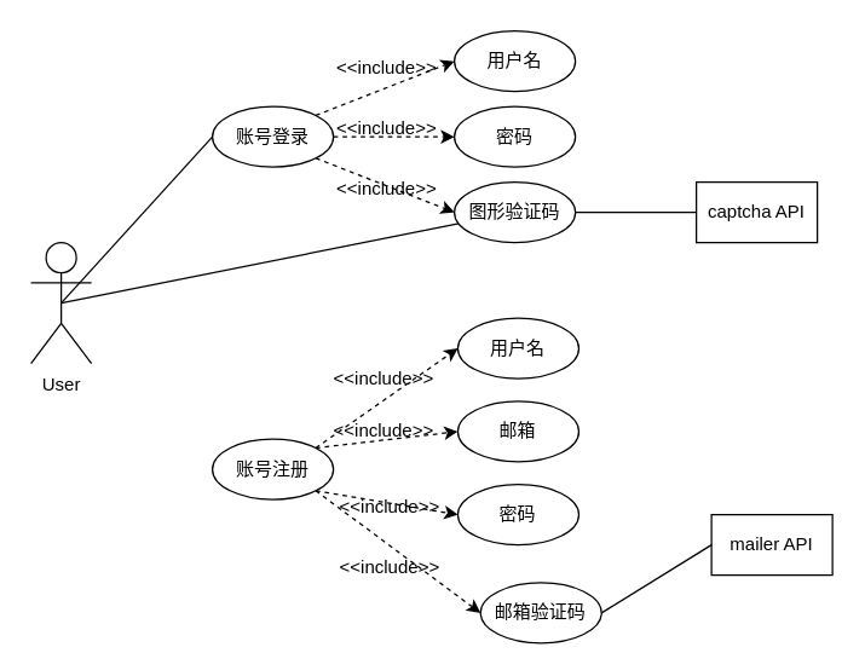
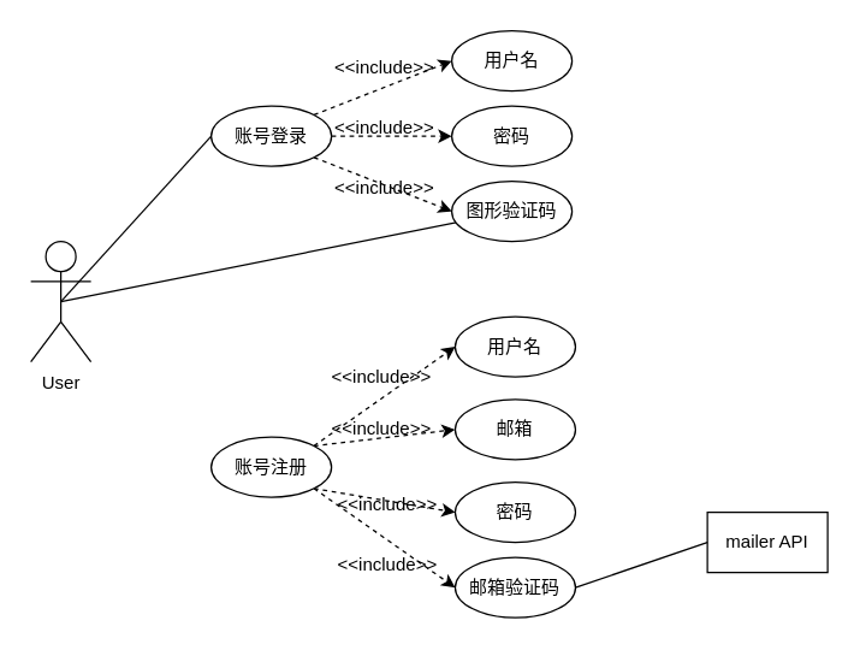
- <mxCell id="9" value="" style="endArrow=none;html=1;rounded=1;entryX=0;entryY=0.5;entryDx=0;entryDy=0;exitX=1;exitY=0.5;exitDx=0;exitDy=0;" edge="1" parent="1" source="15" target="8"><mxGeometry width="50" height="50" relative="1" as="geometry"><mxPoint x="330" y="170" as="sourcePoint" /><mxPoint x="380" y="120" as="targetPoint" /></mxGeometry></mxCell>
- <mxCell id="8" value="captcha API" style="rounded=0;whiteSpace=wrap;html=1;" vertex="1" parent="1"><mxGeometry x="460" y="120" width="80" height="40" as="geometry" /></mxCell>
- <mxCell id="27" value="邮箱验证码" style="ellipse;whiteSpace=wrap;html=1;rounded=1;" vertex="1" parent="1"><mxGeometry x="317.28" y="385" width="80" height="40" as="geometry" /></mxCell>
+ <mxCell id="27" value="邮箱验证码" style="ellipse;whiteSpace=wrap;html=1;rounded=1;" vertex="1" parent="1"><mxGeometry x="302.28" y="370" width="80" height="40" as="geometry" /></mxCell>
